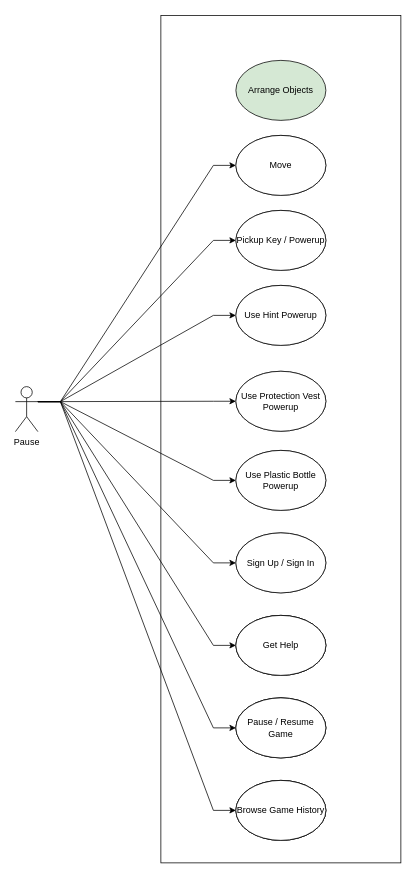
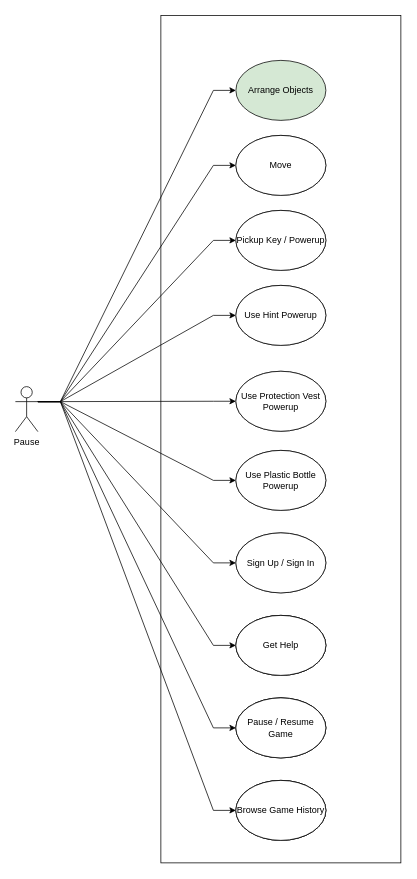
+ <mxCell id="3" style="edgeStyle=entityRelationEdgeStyle;rounded=0;orthogonalLoop=1;jettySize=auto;html=1;exitX=1;exitY=0.333;exitDx=0;exitDy=0;exitPerimeter=0;entryX=0;entryY=0.5;entryDx=0;entryDy=0;" edge="1" parent="1" source="13" target="14"><mxGeometry relative="1" as="geometry" /></mxCell>
